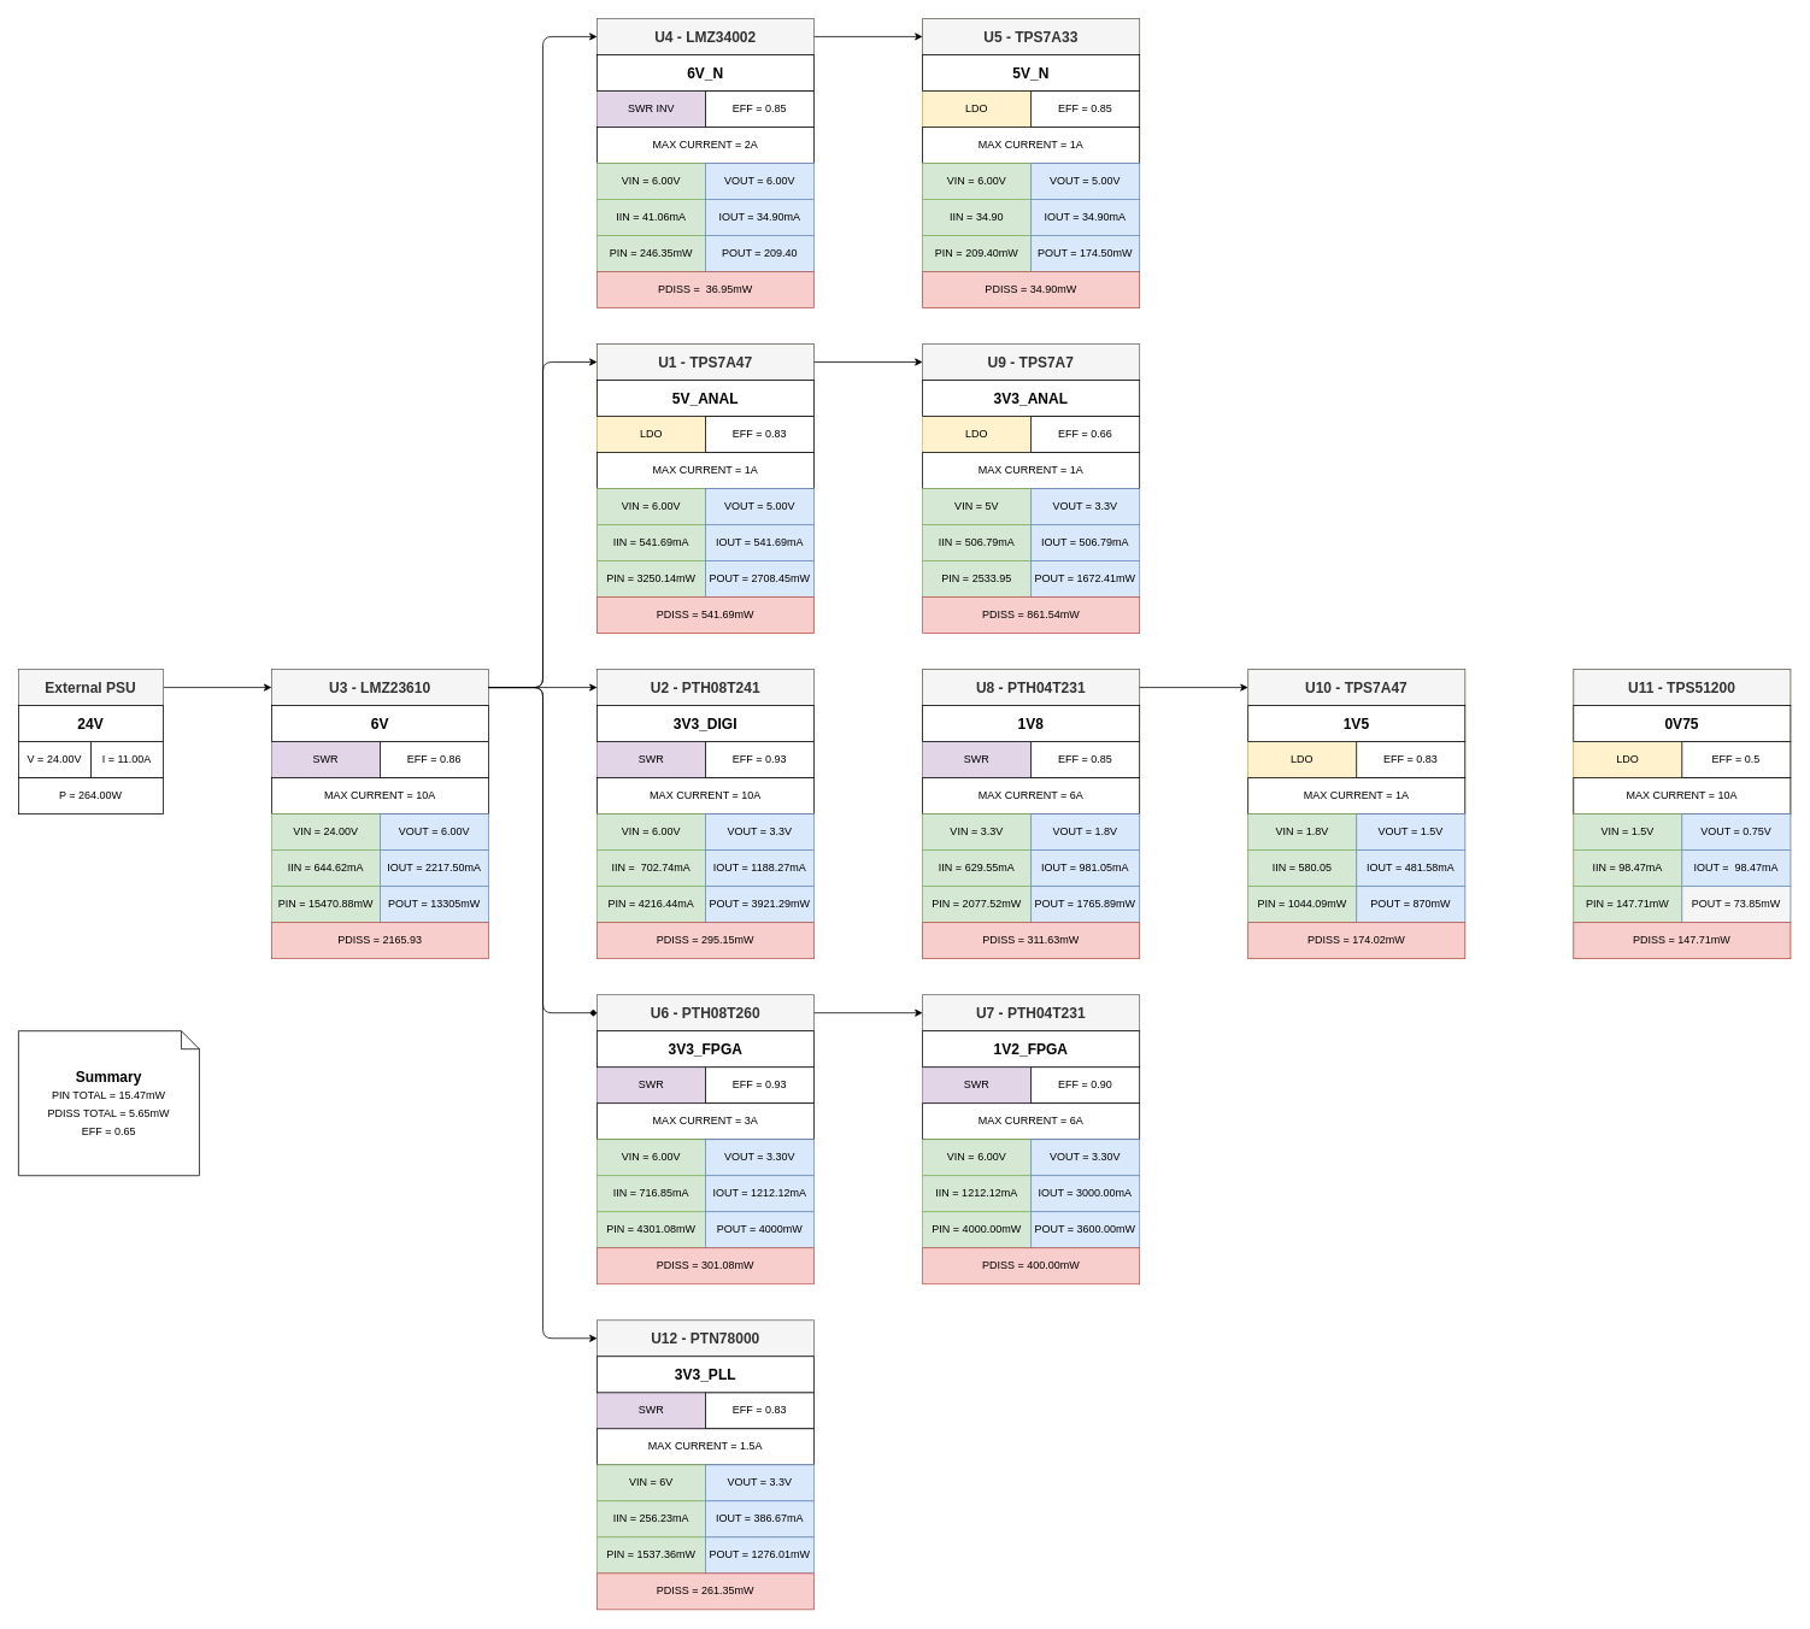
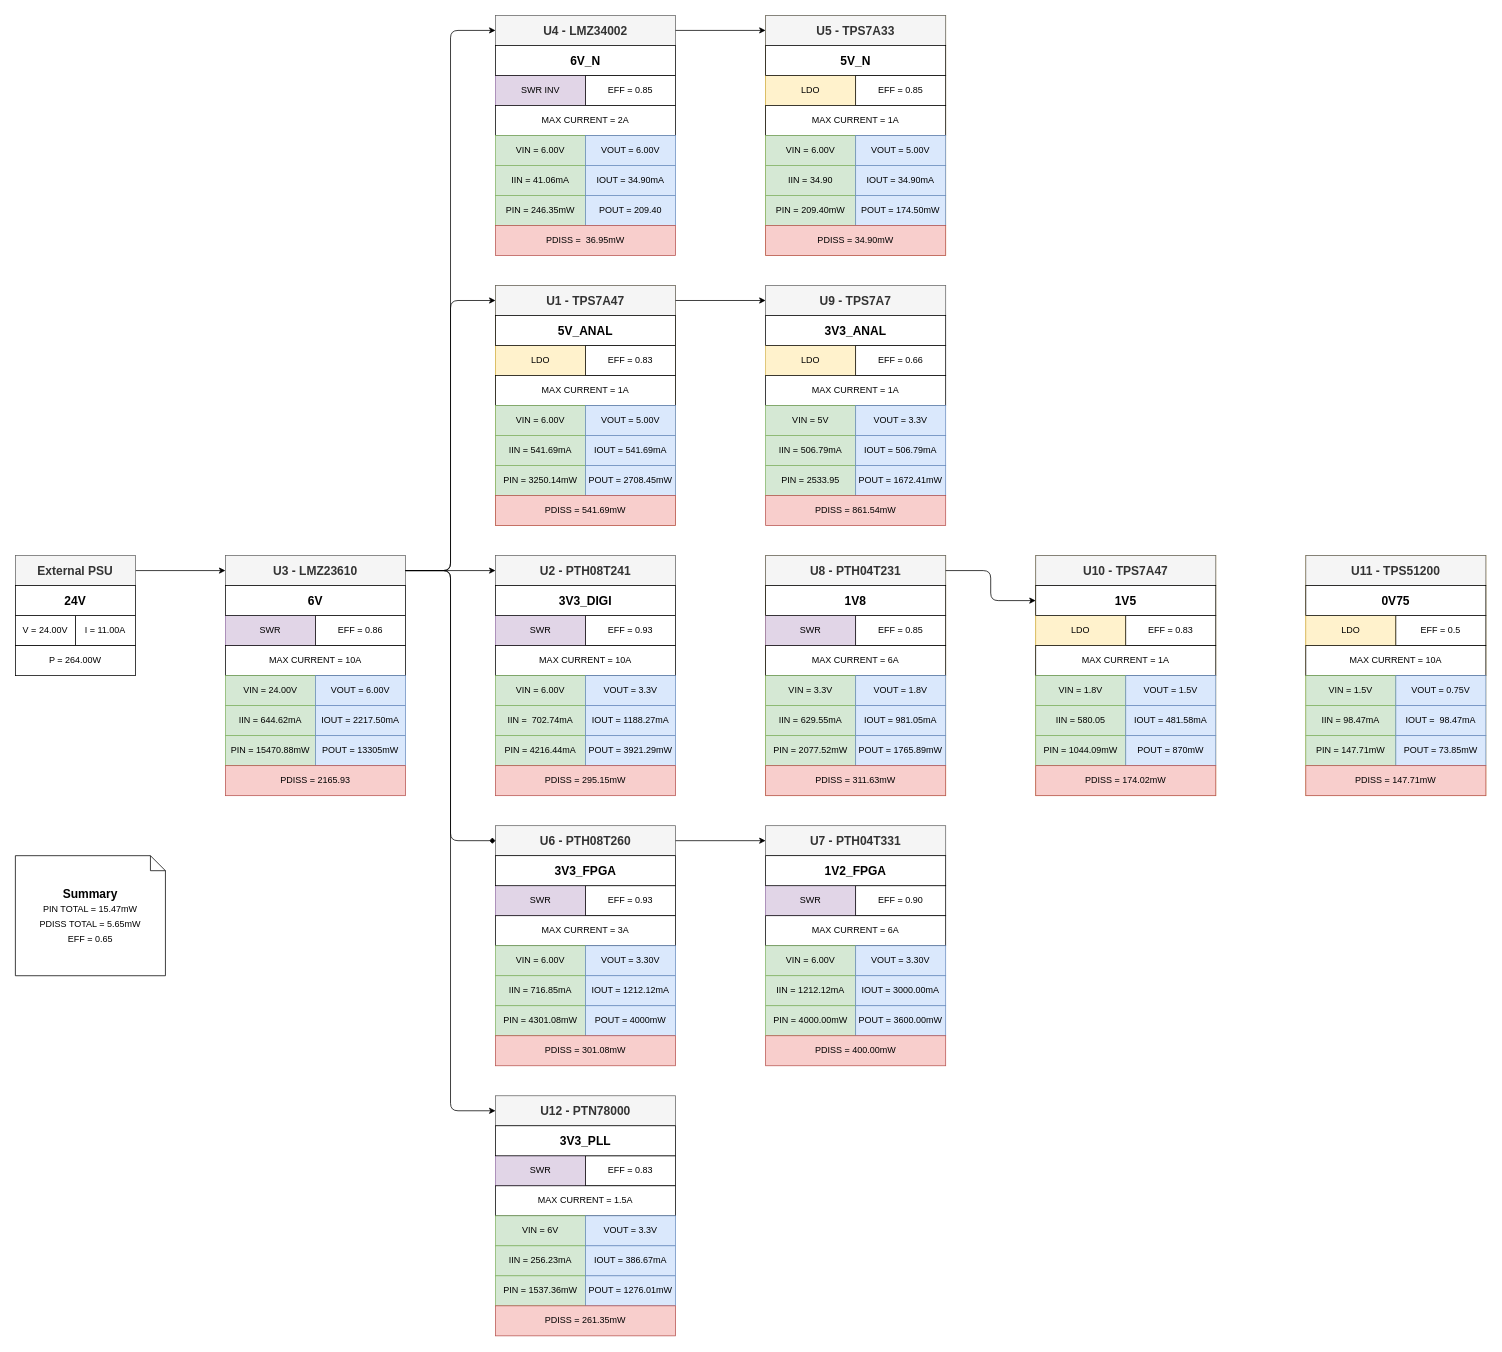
- <mxCell id="87" style="edgeStyle=orthogonalEdgeStyle;rounded=1;html=1;fontSize=12;" parent="1" source="73" target="21" edge="1"><mxGeometry relative="1" as="geometry" /></mxCell>
+ <mxCell id="87" style="edgeStyle=orthogonalEdgeStyle;rounded=1;html=1;fontSize=12;" parent="1" source="73" target="32" edge="1"><mxGeometry relative="1" as="geometry" /></mxCell>
- <mxCell id="43" value="POUT = 73.85mW" style="rounded=0;whiteSpace=wrap;html=1;fillColor=#f5f5f5;strokeColor=#6c8ebf;container=0;" parent="33" vertex="1"><mxGeometry x="120" y="240" width="120" height="40" as="geometry" /></mxCell>
+ <mxCell id="43" value="POUT = 73.85mW" style="rounded=0;whiteSpace=wrap;html=1;fillColor=#dae8fc;strokeColor=#6c8ebf;container=0;" parent="33" vertex="1"><mxGeometry x="120" y="240" width="120" height="40" as="geometry" /></mxCell>
- <mxCell id="146" value="&lt;b style=&quot;border-color: var(--border-color); font-size: 16px;&quot;&gt;U7 - PTH04T231&lt;/b&gt;" style="rounded=0;whiteSpace=wrap;html=1;fontSize=14;container=0;fillColor=#f5f5f5;fontColor=#333333;strokeColor=#666666;" parent="145" vertex="1"><mxGeometry width="240" height="40" as="geometry" /></mxCell>
+ <mxCell id="146" value="&lt;b style=&quot;border-color: var(--border-color); font-size: 16px;&quot;&gt;U7 - PTH04T331&lt;/b&gt;" style="rounded=0;whiteSpace=wrap;html=1;fontSize=14;container=0;fillColor=#f5f5f5;fontColor=#333333;strokeColor=#666666;" parent="145" vertex="1"><mxGeometry width="240" height="40" as="geometry" /></mxCell>
